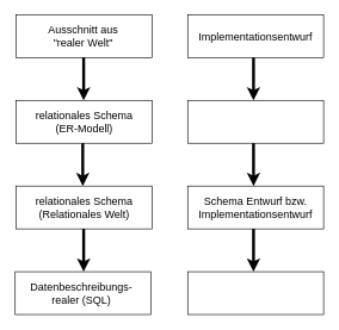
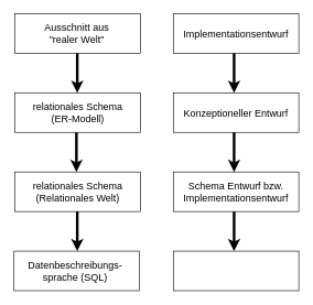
+ <mxCell id="10" value="&lt;font style=&quot;font-size: 15px;&quot;&gt;Konzeptioneller Entwurf&lt;/font&gt;" style="text;html=1;strokeColor=none;fillColor=none;align=center;verticalAlign=middle;whiteSpace=wrap;rounded=0;" vertex="1" parent="1"><mxGeometry x="262" y="155" width="190" height="30" as="geometry" /></mxCell>
- <mxCell id="21" value="&lt;font style=&quot;font-size: 15px;&quot;&gt;Datenbeschreibungs-&lt;br&gt;realer (SQL)&lt;br&gt;&lt;/font&gt;" style="text;html=1;strokeColor=none;fillColor=none;align=center;verticalAlign=middle;whiteSpace=wrap;rounded=0;" vertex="1" parent="1"><mxGeometry x="30.75" y="395" width="165" height="30" as="geometry" /></mxCell>
+ <mxCell id="21" value="&lt;font style=&quot;font-size: 15px;&quot;&gt;Datenbeschreibungs-&lt;br&gt;sprache (SQL)&lt;br&gt;&lt;/font&gt;" style="text;html=1;strokeColor=none;fillColor=none;align=center;verticalAlign=middle;whiteSpace=wrap;rounded=0;" vertex="1" parent="1"><mxGeometry x="30.75" y="395" width="165" height="30" as="geometry" /></mxCell>
